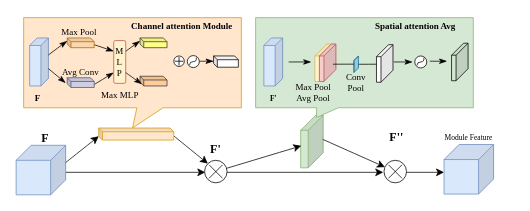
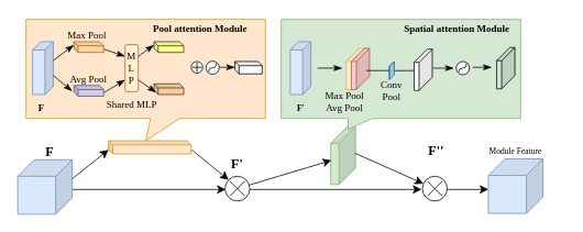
- <mxCell id="50" value="Channel attention Module" style="text;html=1;align=center;verticalAlign=middle;whiteSpace=wrap;rounded=0;fontFamily=Times New Roman;fontSize=12;fontColor=default;labelBackgroundColor=none;fontStyle=1" vertex="1" parent="1"><mxGeometry x="141" y="20" width="202" height="30" as="geometry" /></mxCell>
+ <mxCell id="50" value="Pool attention Module" style="text;html=1;align=center;verticalAlign=middle;whiteSpace=wrap;rounded=0;fontFamily=Times New Roman;fontSize=12;fontColor=default;labelBackgroundColor=none;fontStyle=1" vertex="1" parent="1"><mxGeometry x="141" y="20" width="202" height="30" as="geometry" /></mxCell>
- <mxCell id="51" value="Spatial attention Avg" style="text;html=1;align=center;verticalAlign=middle;whiteSpace=wrap;rounded=0;fontFamily=Times New Roman;fontSize=12;fontColor=default;labelBackgroundColor=none;fontStyle=1" vertex="1" parent="1"><mxGeometry x="452" y="20" width="202" height="30" as="geometry" /></mxCell>
+ <mxCell id="51" value="Spatial attention Module" style="text;html=1;align=center;verticalAlign=middle;whiteSpace=wrap;rounded=0;fontFamily=Times New Roman;fontSize=12;fontColor=default;labelBackgroundColor=none;fontStyle=1" vertex="1" parent="1"><mxGeometry x="452" y="20" width="202" height="30" as="geometry" /></mxCell>
- <mxCell id="53" value="Avg Conv" style="text;html=1;align=center;verticalAlign=middle;whiteSpace=wrap;rounded=0;fontFamily=Times New Roman;fontSize=12;fontColor=default;labelBackgroundColor=none;" vertex="1" parent="1"><mxGeometry x="77" y="80.5" width="60" height="30" as="geometry" /></mxCell>
+ <mxCell id="53" value="Avg Pool" style="text;html=1;align=center;verticalAlign=middle;whiteSpace=wrap;rounded=0;fontFamily=Times New Roman;fontSize=12;fontColor=default;labelBackgroundColor=none;" vertex="1" parent="1"><mxGeometry x="77" y="80.5" width="60" height="30" as="geometry" /></mxCell>
- <mxCell id="47" value="&lt;span style=&quot;font-weight: normal;&quot;&gt;&lt;font&gt;Max MLP&lt;/font&gt;&lt;/span&gt;" style="text;strokeColor=none;fillColor=none;html=1;fontSize=12;fontStyle=1;verticalAlign=middle;align=center;fontFamily=Times New Roman;fontColor=default;labelBackgroundColor=none;" vertex="1" parent="1"><mxGeometry x="109" y="107" width="100" height="40" as="geometry" /></mxCell>
+ <mxCell id="47" value="&lt;span style=&quot;font-weight: normal;&quot;&gt;&lt;font&gt;Shared MLP&lt;/font&gt;&lt;/span&gt;" style="text;strokeColor=none;fillColor=none;html=1;fontSize=12;fontStyle=1;verticalAlign=middle;align=center;fontFamily=Times New Roman;fontColor=default;labelBackgroundColor=none;" vertex="1" parent="1"><mxGeometry x="109" y="107" width="100" height="40" as="geometry" /></mxCell>
